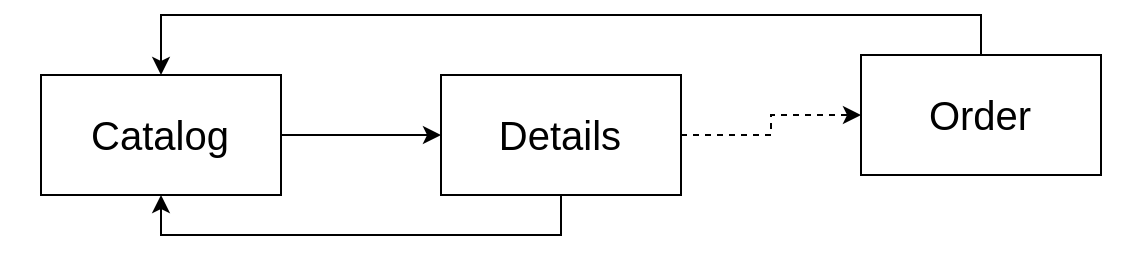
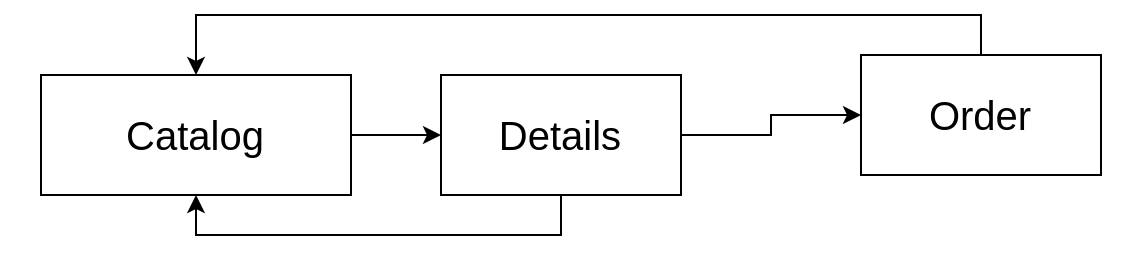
- <mxCell id="5" style="edgeStyle=orthogonalEdgeStyle;rounded=0;orthogonalLoop=1;jettySize=auto;html=1;exitX=1;exitY=0.5;exitDx=0;exitDy=0;entryX=0;entryY=0.5;entryDx=0;entryDy=0;fontSize=13;dashed=1;" edge="1" parent="1" source="6" target="8"><mxGeometry relative="1" as="geometry" /></mxCell>
+ <mxCell id="5" style="edgeStyle=orthogonalEdgeStyle;rounded=0;orthogonalLoop=1;jettySize=auto;html=1;exitX=1;exitY=0.5;exitDx=0;exitDy=0;entryX=0;entryY=0.5;entryDx=0;entryDy=0;fontSize=13;" edge="1" parent="1" source="6" target="8"><mxGeometry relative="1" as="geometry" /></mxCell>
- <mxCell id="3" value="Catalog&lt;br&gt;" style="rounded=0;whiteSpace=wrap;html=1;fontSize=20;" vertex="1" parent="1"><mxGeometry x="20" y="30" width="120" height="60" as="geometry" /></mxCell>
+ <mxCell id="3" value="Catalog&lt;br&gt;" style="rounded=0;whiteSpace=wrap;html=1;fontSize=20;" vertex="1" parent="1"><mxGeometry x="20" y="30" width="155" height="60" as="geometry" /></mxCell>
